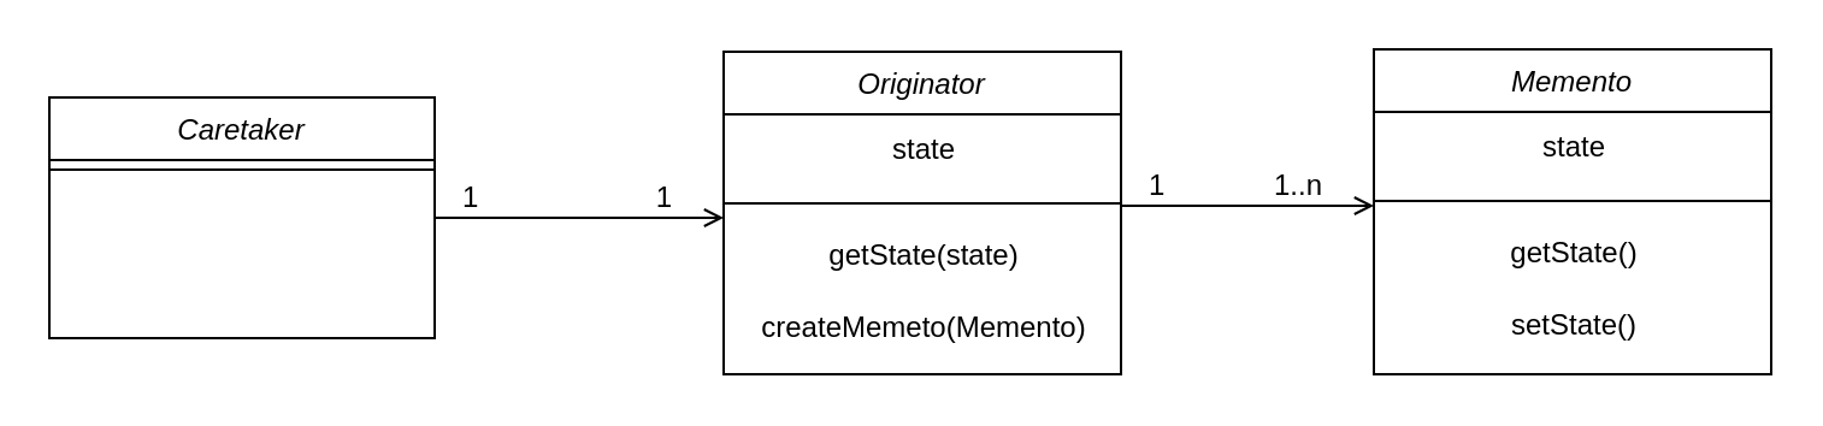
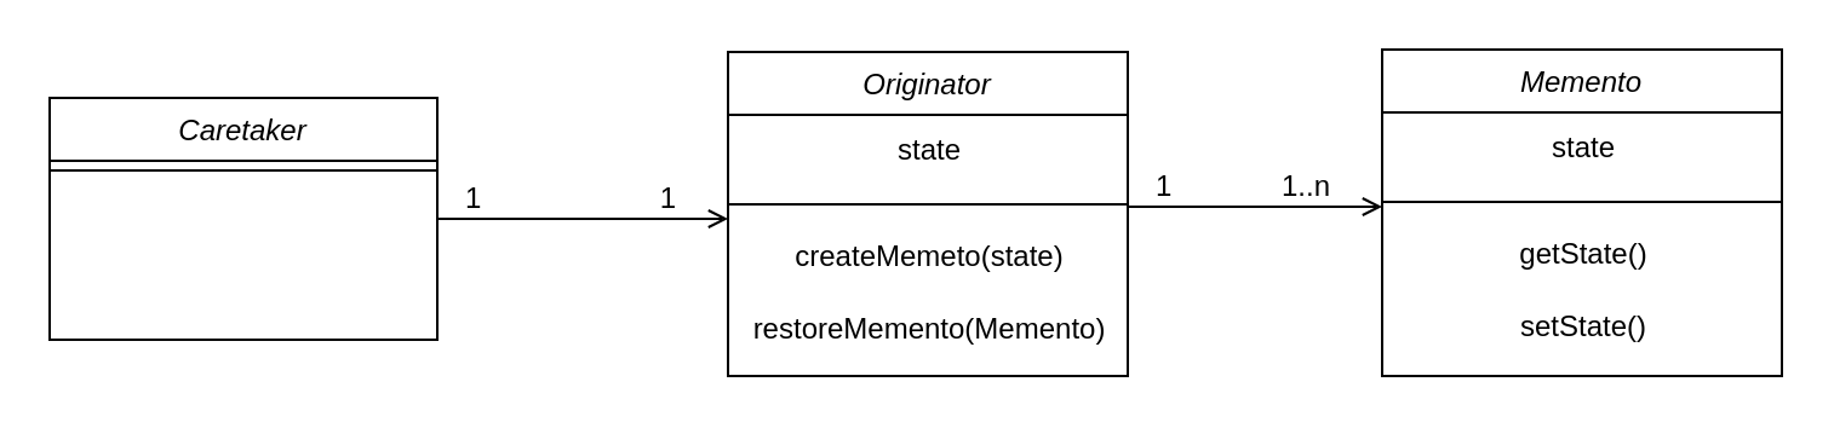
- <mxCell id="7" value="getState(state)" style="text;html=1;align=center;verticalAlign=middle;resizable=0;points=[];autosize=1;strokeColor=none;fillColor=none;" vertex="1" parent="4"><mxGeometry y="70" width="165" height="30" as="geometry" /></mxCell>
+ <mxCell id="7" value="createMemeto(state)" style="text;html=1;align=center;verticalAlign=middle;resizable=0;points=[];autosize=1;strokeColor=none;fillColor=none;" vertex="1" parent="4"><mxGeometry y="70" width="165" height="30" as="geometry" /></mxCell>
- <mxCell id="8" value="createMemeto(Memento)" style="text;html=1;align=center;verticalAlign=middle;resizable=0;points=[];autosize=1;strokeColor=none;fillColor=none;" vertex="1" parent="4"><mxGeometry y="100" width="165" height="30" as="geometry" /></mxCell>
+ <mxCell id="8" value="restoreMemento(Memento)" style="text;html=1;align=center;verticalAlign=middle;resizable=0;points=[];autosize=1;strokeColor=none;fillColor=none;" vertex="1" parent="4"><mxGeometry y="100" width="165" height="30" as="geometry" /></mxCell>
